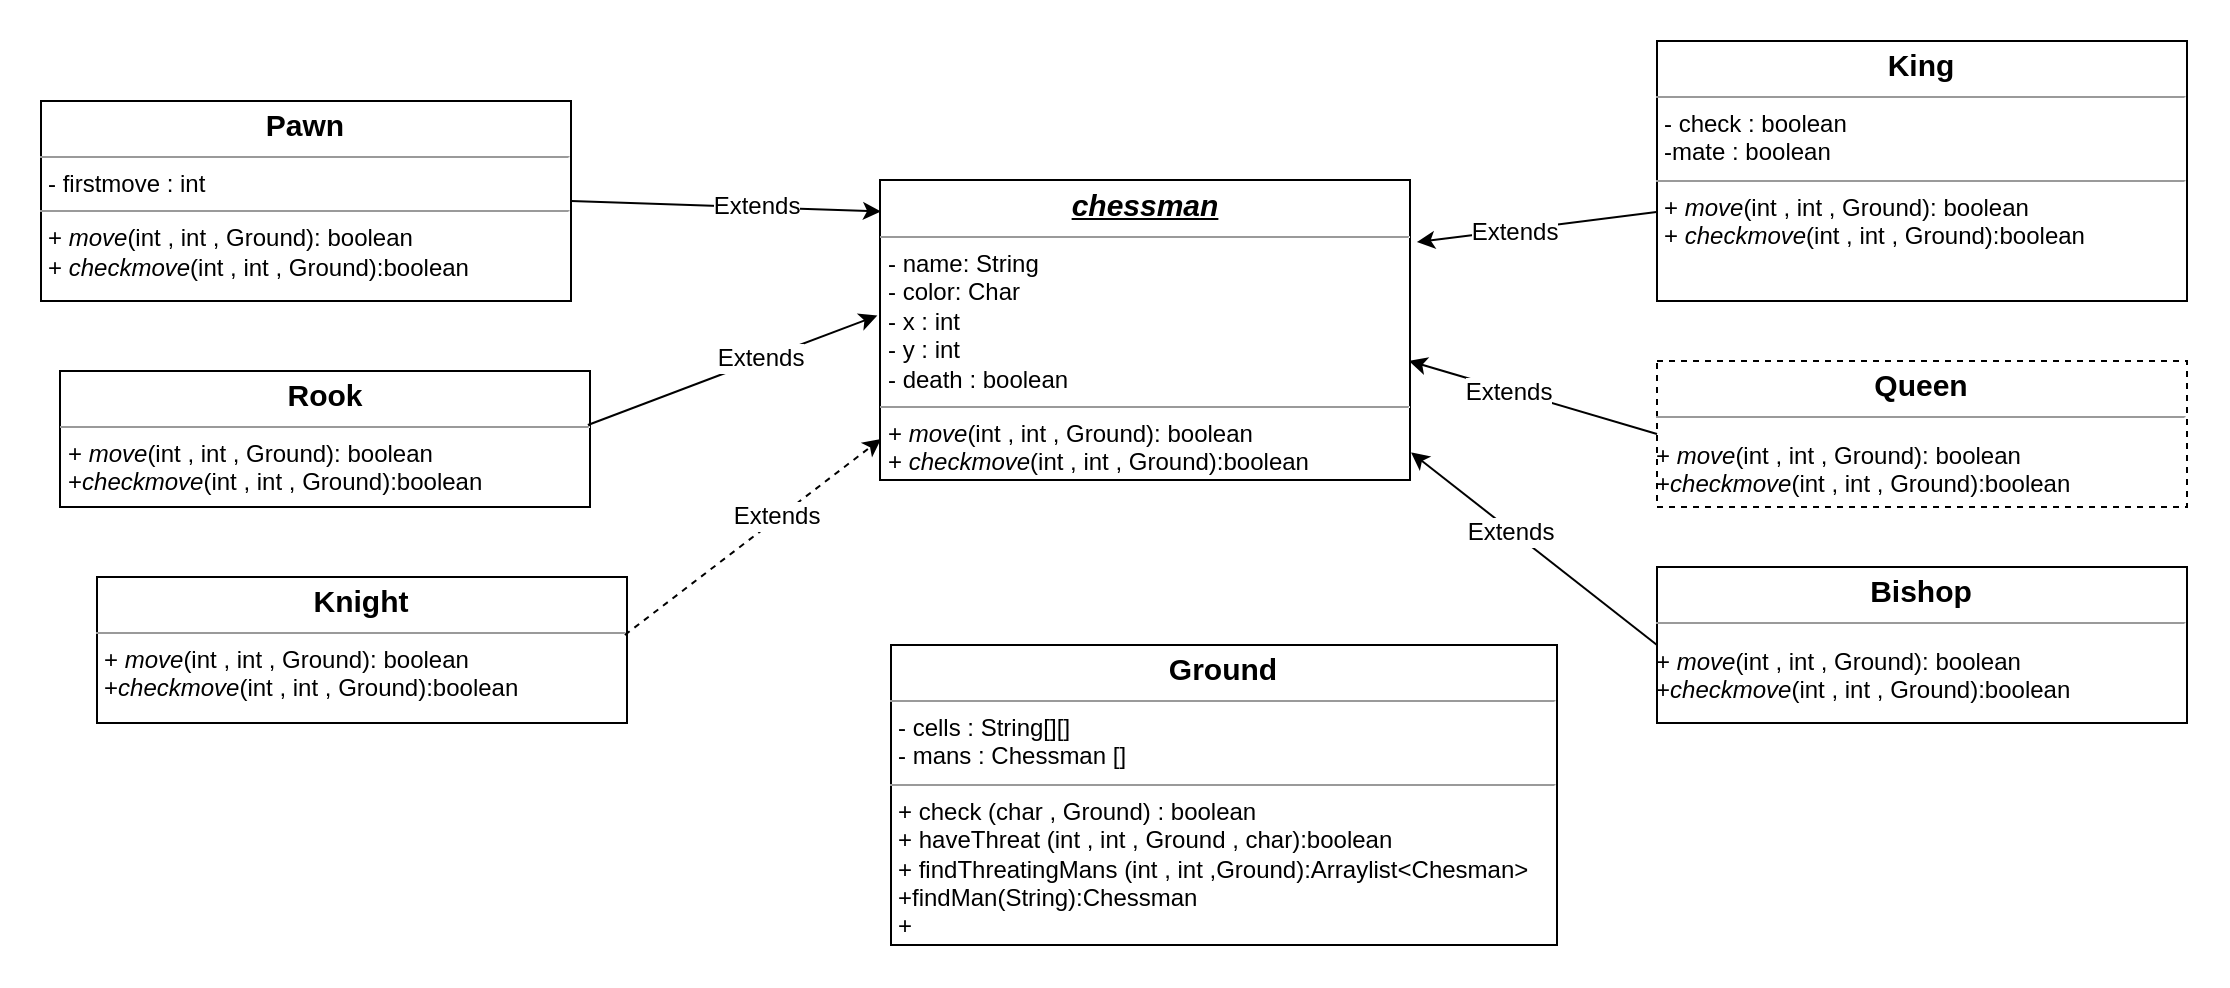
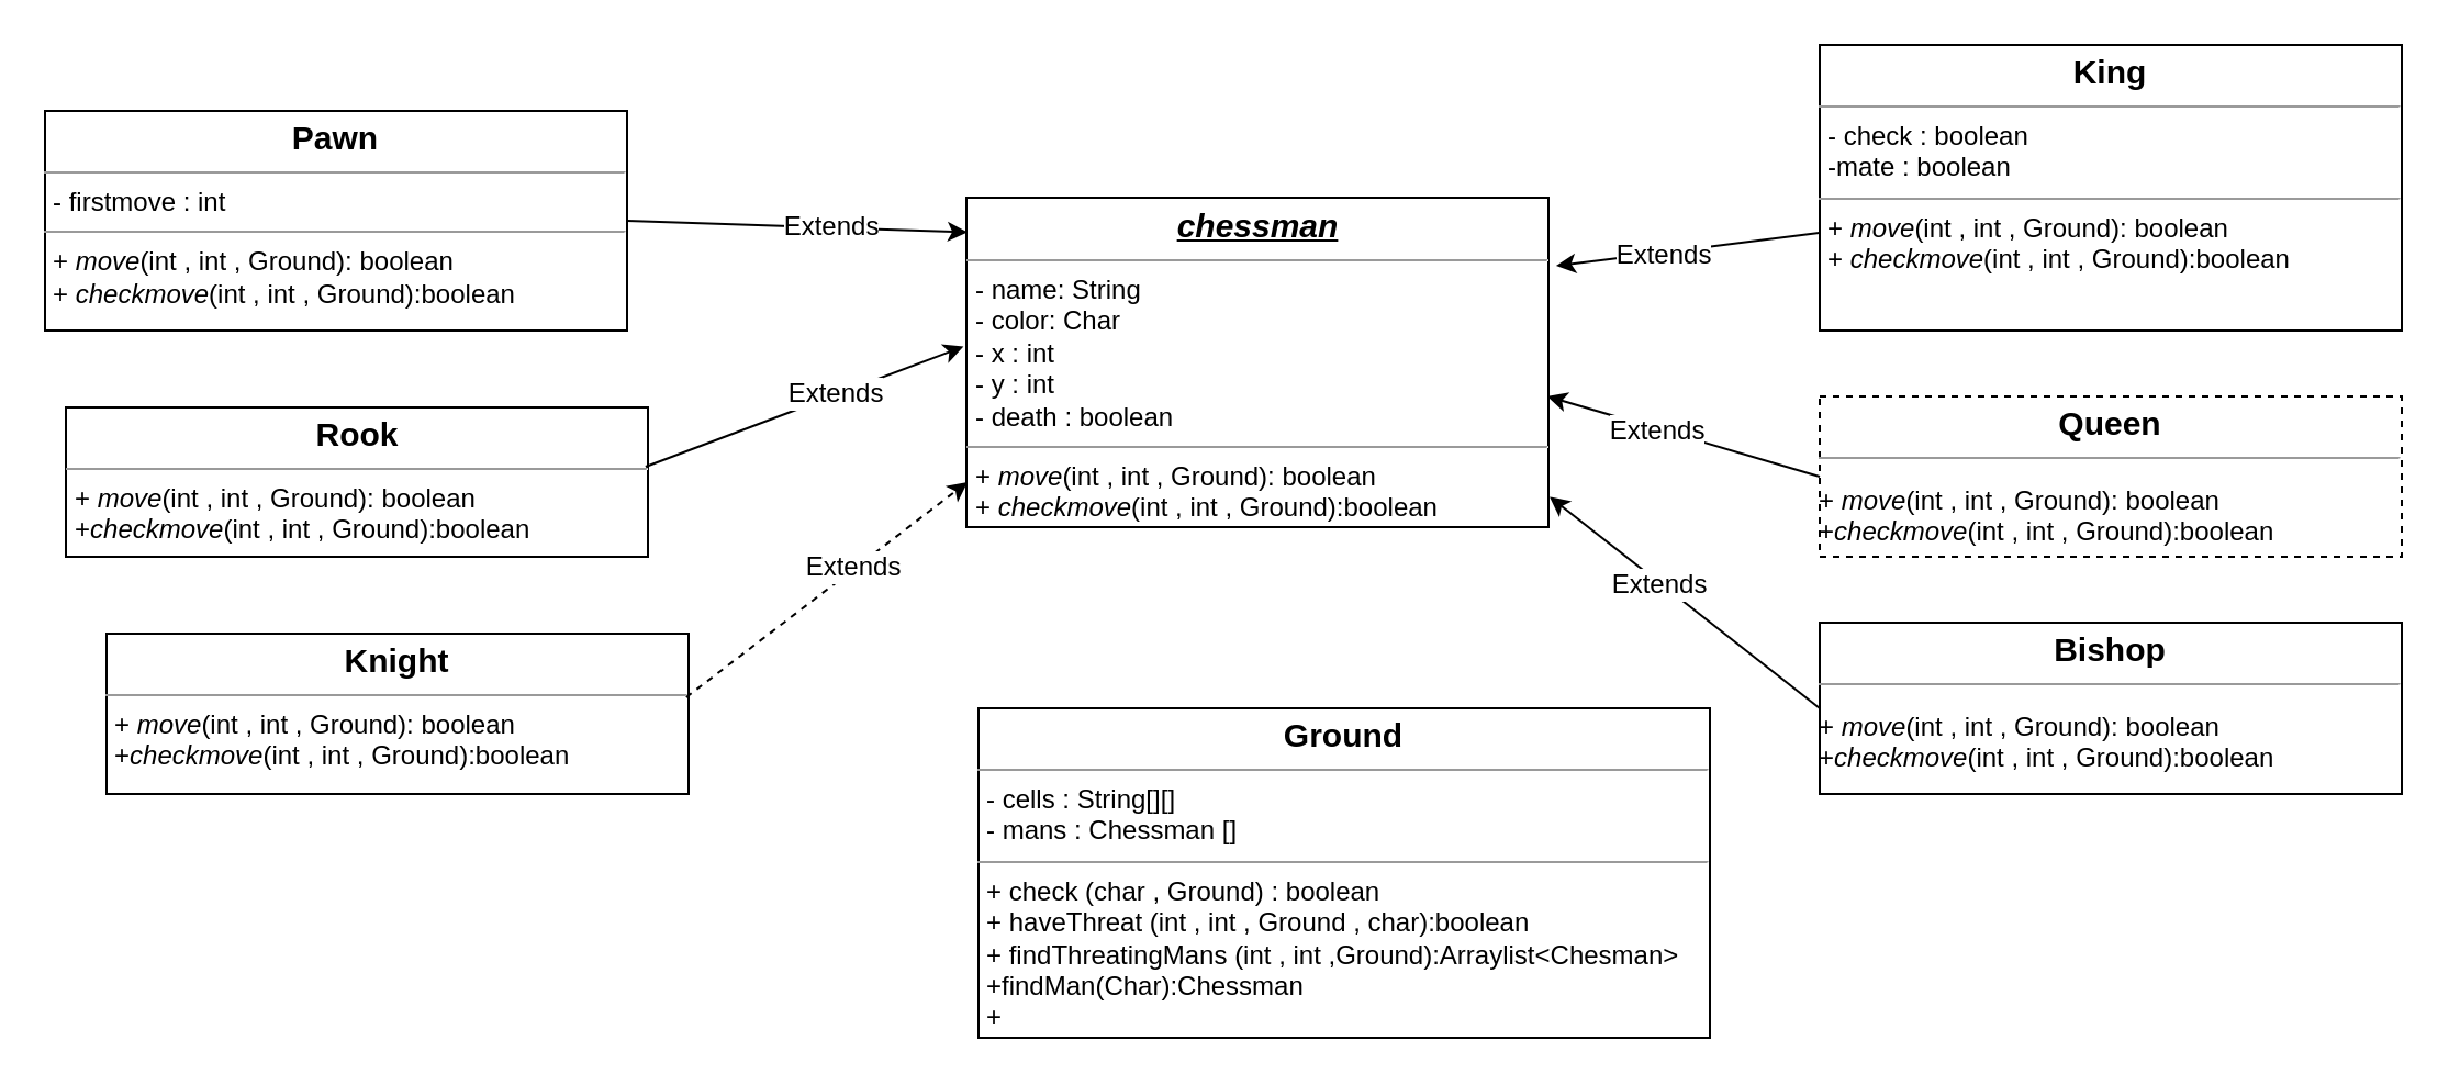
- <mxCell id="19" value="&lt;p style=&quot;margin: 0px ; margin-top: 4px ; text-align: center&quot;&gt;&lt;font style=&quot;font-size: 15px&quot;&gt;&lt;b&gt;Ground&lt;/b&gt;&lt;/font&gt;&lt;/p&gt;&lt;hr size=&quot;1&quot;&gt;&lt;p style=&quot;margin: 0px ; margin-left: 4px&quot;&gt;- cells : String[][]&lt;br&gt;&lt;/p&gt;&lt;p style=&quot;margin: 0px ; margin-left: 4px&quot;&gt;- mans : Chessman []&lt;/p&gt;&lt;hr size=&quot;1&quot;&gt;&lt;p style=&quot;margin: 0px ; margin-left: 4px&quot;&gt;+ check (char , Ground) : boolean&lt;/p&gt;&lt;p style=&quot;margin: 0px ; margin-left: 4px&quot;&gt;+ haveThreat (int , int , Ground , char):boolean&lt;/p&gt;&lt;p style=&quot;margin: 0px ; margin-left: 4px&quot;&gt;+ findThreatingMans (int , int ,Ground):Arraylist&amp;lt;Chesman&amp;gt;&lt;/p&gt;&lt;p style=&quot;margin: 0px ; margin-left: 4px&quot;&gt;+findMan(String):Chessman&lt;/p&gt;&lt;p style=&quot;margin: 0px ; margin-left: 4px&quot;&gt;+&lt;/p&gt;" style="verticalAlign=top;align=left;overflow=fill;fontSize=12;fontFamily=Helvetica;html=1;rounded=0;shadow=0;comic=0;labelBackgroundColor=none;strokeColor=#000000;strokeWidth=1;fillColor=#ffffff;" parent="1" vertex="1"><mxGeometry x="445" y="322" width="333" height="150" as="geometry" /></mxCell>
+ <mxCell id="19" value="&lt;p style=&quot;margin: 0px ; margin-top: 4px ; text-align: center&quot;&gt;&lt;font style=&quot;font-size: 15px&quot;&gt;&lt;b&gt;Ground&lt;/b&gt;&lt;/font&gt;&lt;/p&gt;&lt;hr size=&quot;1&quot;&gt;&lt;p style=&quot;margin: 0px ; margin-left: 4px&quot;&gt;- cells : String[][]&lt;br&gt;&lt;/p&gt;&lt;p style=&quot;margin: 0px ; margin-left: 4px&quot;&gt;- mans : Chessman []&lt;/p&gt;&lt;hr size=&quot;1&quot;&gt;&lt;p style=&quot;margin: 0px ; margin-left: 4px&quot;&gt;+ check (char , Ground) : boolean&lt;/p&gt;&lt;p style=&quot;margin: 0px ; margin-left: 4px&quot;&gt;+ haveThreat (int , int , Ground , char):boolean&lt;/p&gt;&lt;p style=&quot;margin: 0px ; margin-left: 4px&quot;&gt;+ findThreatingMans (int , int ,Ground):Arraylist&amp;lt;Chesman&amp;gt;&lt;/p&gt;&lt;p style=&quot;margin: 0px ; margin-left: 4px&quot;&gt;+findMan(Char):Chessman&lt;/p&gt;&lt;p style=&quot;margin: 0px ; margin-left: 4px&quot;&gt;+&lt;/p&gt;" style="verticalAlign=top;align=left;overflow=fill;fontSize=12;fontFamily=Helvetica;html=1;rounded=0;shadow=0;comic=0;labelBackgroundColor=none;strokeColor=#000000;strokeWidth=1;fillColor=#ffffff;" parent="1" vertex="1"><mxGeometry x="445" y="322" width="333" height="150" as="geometry" /></mxCell>
